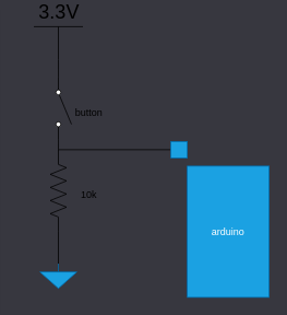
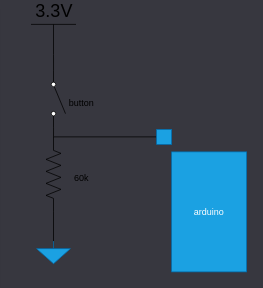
- <mxCell id="9" value="10k" style="text;html=1;strokeColor=none;fillColor=none;align=center;verticalAlign=middle;whiteSpace=wrap;rounded=0;" parent="1" vertex="1"><mxGeometry x="78" y="210" width="60" height="30" as="geometry" /></mxCell>
+ <mxCell id="9" value="60k" style="text;html=1;strokeColor=none;fillColor=none;align=center;verticalAlign=middle;whiteSpace=wrap;rounded=0;" parent="1" vertex="1"><mxGeometry x="78" y="210" width="60" height="30" as="geometry" /></mxCell>
